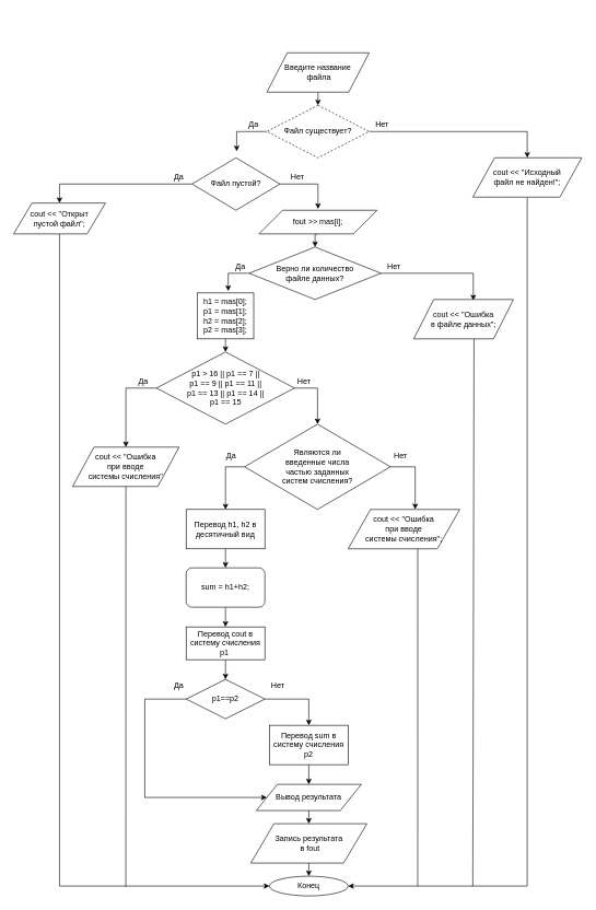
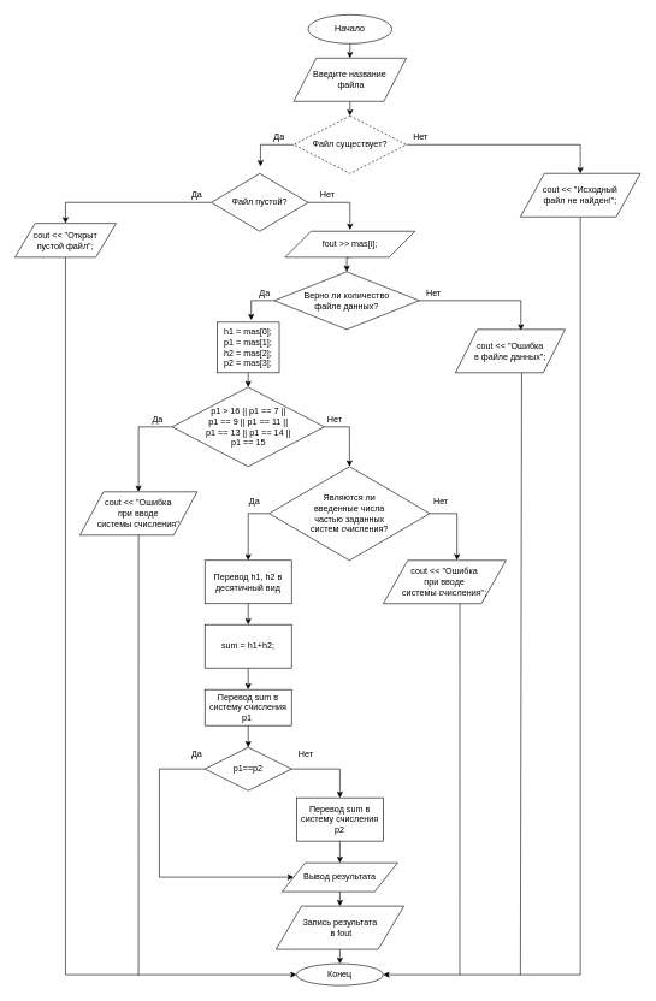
+ <mxCell id="3" value="Начало" style="ellipse;whiteSpace=wrap;html=1;" vertex="1" parent="1"><mxGeometry x="426" y="20" width="116" height="40" as="geometry" /></mxCell>
+ <mxCell id="2" style="edgeStyle=orthogonalEdgeStyle;rounded=0;orthogonalLoop=1;jettySize=auto;html=1;exitX=0.5;exitY=1;exitDx=0;exitDy=0;entryX=0.5;entryY=0;entryDx=0;entryDy=0;" edge="1" parent="1" source="3" target="5"><mxGeometry relative="1" as="geometry" /></mxCell>
- <mxCell id="33" value="sum = h1+h2;" style="whiteSpace=wrap;html=1;rounded=1;" vertex="1" parent="1"><mxGeometry x="283" y="865" width="120" height="60" as="geometry" /></mxCell>
+ <mxCell id="33" value="sum = h1+h2;" style="rounded=0;whiteSpace=wrap;html=1;" vertex="1" parent="1"><mxGeometry x="283" y="865" width="120" height="60" as="geometry" /></mxCell>
- <mxCell id="35" value="Перевод cout в систему счисления p1&amp;nbsp;" style="rounded=0;whiteSpace=wrap;html=1;" vertex="1" parent="1"><mxGeometry x="283" y="955" width="120" height="50" as="geometry" /></mxCell>
+ <mxCell id="35" value="Перевод sum в систему счисления p1&amp;nbsp;" style="rounded=0;whiteSpace=wrap;html=1;" vertex="1" parent="1"><mxGeometry x="283" y="955" width="120" height="50" as="geometry" /></mxCell>
